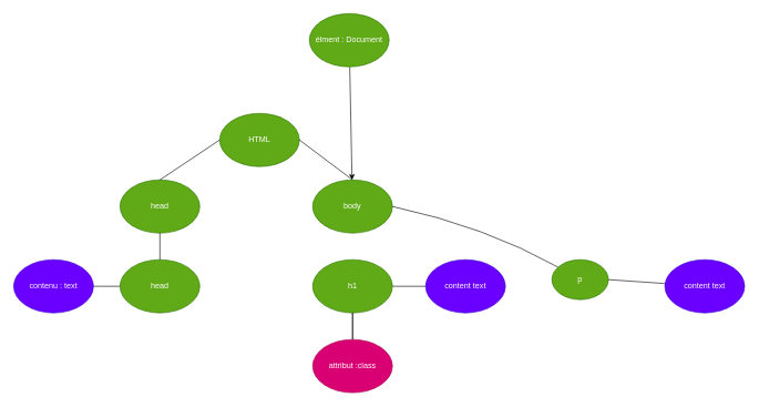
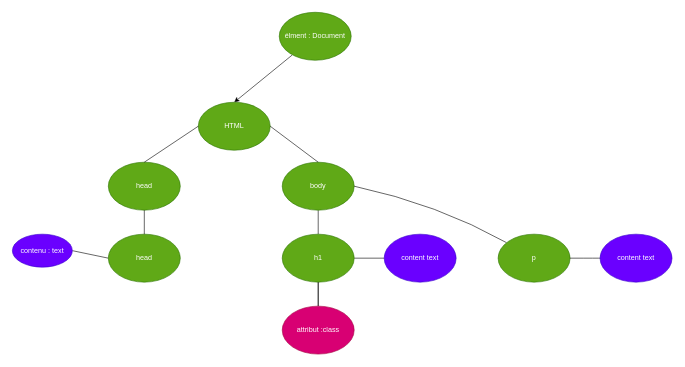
- <mxCell id="2" style="edgeStyle=none;html=1;" edge="1" parent="1" source="3" target="6"><mxGeometry relative="1" as="geometry" /></mxCell>
+ <mxCell id="2" style="edgeStyle=none;html=1;entryX=0.5;entryY=0;entryDx=0;entryDy=0;" edge="1" parent="1" source="3" target="4"><mxGeometry relative="1" as="geometry" /></mxCell>
+ <mxCell id="5" style="edgeStyle=none;html=1;entryX=0.5;entryY=0;entryDx=0;entryDy=0;endArrow=none;endFill=0;" edge="1" parent="1" source="6" target="18"><mxGeometry relative="1" as="geometry" /></mxCell>
- <mxCell id="23" value="p" style="ellipse;whiteSpace=wrap;html=1;fillColor=#60a917;fontColor=#ffffff;strokeColor=#2D7600;" vertex="1" parent="1"><mxGeometry x="830" y="390" width="85" height="60" as="geometry" /></mxCell>
+ <mxCell id="23" value="p" style="ellipse;whiteSpace=wrap;html=1;fillColor=#60a917;fontColor=#ffffff;strokeColor=#2D7600;" vertex="1" parent="1"><mxGeometry x="830" y="390" width="120" height="80" as="geometry" /></mxCell>
- <mxCell id="15" value="contenu : text" style="ellipse;whiteSpace=wrap;html=1;fillColor=#6a00ff;fontColor=#ffffff;strokeColor=#3700CC;" vertex="1" parent="1"><mxGeometry x="20" y="390" width="120" height="80" as="geometry" /></mxCell>
+ <mxCell id="15" value="contenu : text" style="ellipse;whiteSpace=wrap;html=1;fillColor=#6a00ff;fontColor=#ffffff;strokeColor=#3700CC;" vertex="1" parent="1"><mxGeometry x="20" y="390" width="100" height="55" as="geometry" /></mxCell>
